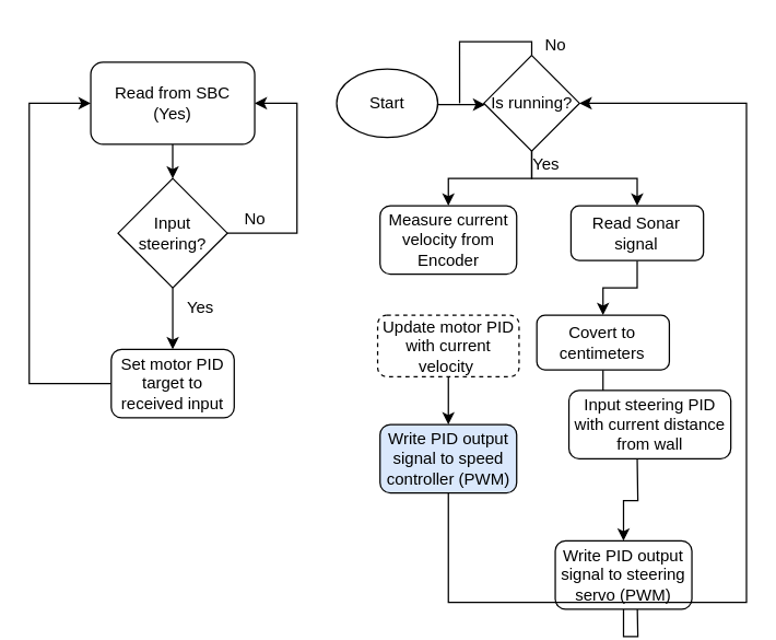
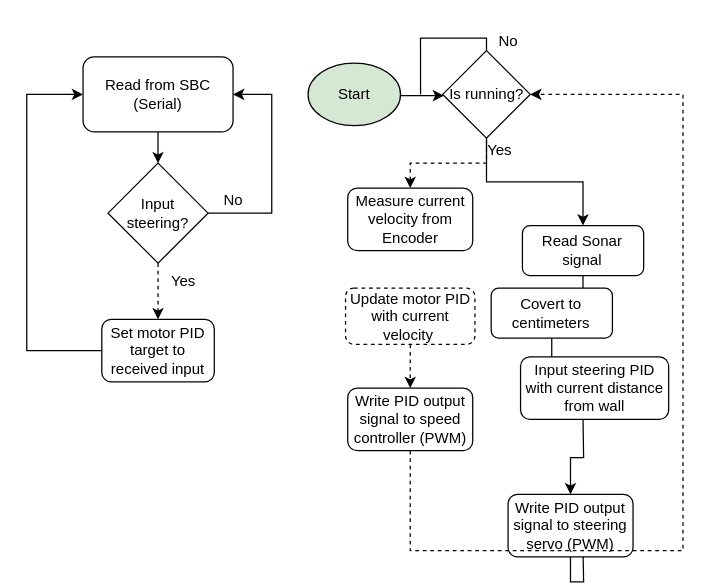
- <mxCell id="3" value="Read from SBC&lt;div&gt;(Yes)&lt;/div&gt;" style="rounded=1;whiteSpace=wrap;html=1;" vertex="1" parent="1"><mxGeometry x="65.94" y="45" width="120" height="60" as="geometry" /></mxCell>
+ <mxCell id="3" value="Read from SBC&lt;div&gt;(Serial)&lt;/div&gt;" style="rounded=1;whiteSpace=wrap;html=1;" vertex="1" parent="1"><mxGeometry x="65.94" y="45" width="120" height="60" as="geometry" /></mxCell>
- <mxCell id="11" value="Start" style="ellipse;whiteSpace=wrap;html=1;" vertex="1" parent="1"><mxGeometry x="245.94" y="50" width="74" height="50" as="geometry" /></mxCell>
+ <mxCell id="11" value="Start" style="ellipse;whiteSpace=wrap;html=1;fillColor=#d5e8d4;" vertex="1" parent="1"><mxGeometry x="245.94" y="50" width="74" height="50" as="geometry" /></mxCell>
- <mxCell id="28" style="edgeStyle=orthogonalEdgeStyle;rounded=0;orthogonalLoop=1;jettySize=auto;html=1;entryX=0.5;entryY=1;entryDx=0;entryDy=0;endArrow=none;endFill=0;startArrow=classic;startFill=1;" edge="1" parent="1" source="29" target="14"><mxGeometry relative="1" as="geometry" /></mxCell>
+ <mxCell id="28" style="edgeStyle=orthogonalEdgeStyle;rounded=0;orthogonalLoop=1;jettySize=auto;html=1;entryX=0.5;entryY=1;entryDx=0;entryDy=0;endArrow=none;endFill=0;startArrow=classic;startFill=1;dashed=1;" edge="1" parent="1" source="29" target="14"><mxGeometry relative="1" as="geometry" /></mxCell>
- <mxCell id="22" value="Read Sonar signal" style="rounded=1;whiteSpace=wrap;html=1;" vertex="1" parent="1"><mxGeometry x="417.44" y="150" width="97" height="40" as="geometry" /></mxCell>
+ <mxCell id="22" value="Read Sonar signal" style="rounded=1;whiteSpace=wrap;html=1;" vertex="1" parent="1"><mxGeometry x="417.44" y="180" width="97" height="40" as="geometry" /></mxCell>
- <mxCell id="5" value="" style="edgeStyle=orthogonalEdgeStyle;rounded=0;orthogonalLoop=1;jettySize=auto;html=1;" edge="1" parent="1" source="6" target="10"><mxGeometry relative="1" as="geometry" /></mxCell>
+ <mxCell id="5" value="" style="edgeStyle=orthogonalEdgeStyle;rounded=0;orthogonalLoop=1;jettySize=auto;html=1;dashed=1;" edge="1" parent="1" source="6" target="10"><mxGeometry relative="1" as="geometry" /></mxCell>
- <mxCell id="30" style="edgeStyle=orthogonalEdgeStyle;rounded=0;orthogonalLoop=1;jettySize=auto;html=1;entryX=0.5;entryY=0;entryDx=0;entryDy=0;" edge="1" parent="1" source="31" target="27"><mxGeometry relative="1" as="geometry" /></mxCell>
+ <mxCell id="30" style="edgeStyle=orthogonalEdgeStyle;rounded=0;orthogonalLoop=1;jettySize=auto;html=1;entryX=0.5;entryY=0;entryDx=0;entryDy=0;dashed=1;" edge="1" parent="1" source="31" target="27"><mxGeometry relative="1" as="geometry" /></mxCell>
- <mxCell id="27" value="Write PID output signal to speed controller (PWM)" style="rounded=1;whiteSpace=wrap;html=1;fillColor=#dae8fc;" vertex="1" parent="1"><mxGeometry x="277.69" y="310" width="100" height="50" as="geometry" /></mxCell>
+ <mxCell id="27" value="Write PID output signal to speed controller (PWM)" style="rounded=1;whiteSpace=wrap;html=1;" vertex="1" parent="1"><mxGeometry x="277.69" y="310" width="100" height="50" as="geometry" /></mxCell>
- <mxCell id="26" style="edgeStyle=orthogonalEdgeStyle;rounded=0;orthogonalLoop=1;jettySize=auto;html=1;entryX=1;entryY=0.5;entryDx=0;entryDy=0;" edge="1" parent="1" source="27" target="14"><mxGeometry relative="1" as="geometry"><Array as="points"><mxPoint x="327.94" y="440" /><mxPoint x="545.94" y="440" /><mxPoint x="545.94" y="75" /></Array></mxGeometry></mxCell>
+ <mxCell id="26" style="edgeStyle=orthogonalEdgeStyle;rounded=0;orthogonalLoop=1;jettySize=auto;html=1;entryX=1;entryY=0.5;entryDx=0;entryDy=0;dashed=1;" edge="1" parent="1" source="27" target="14"><mxGeometry relative="1" as="geometry"><Array as="points"><mxPoint x="327.94" y="440" /><mxPoint x="545.94" y="440" /><mxPoint x="545.94" y="75" /></Array></mxGeometry></mxCell>
